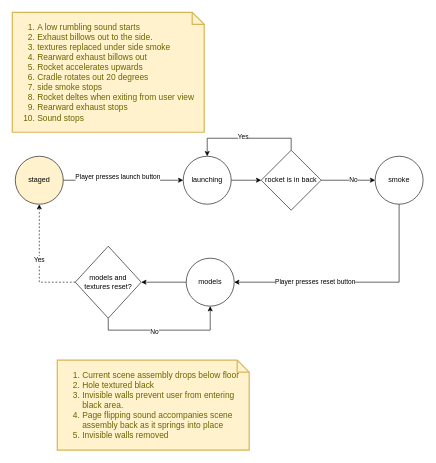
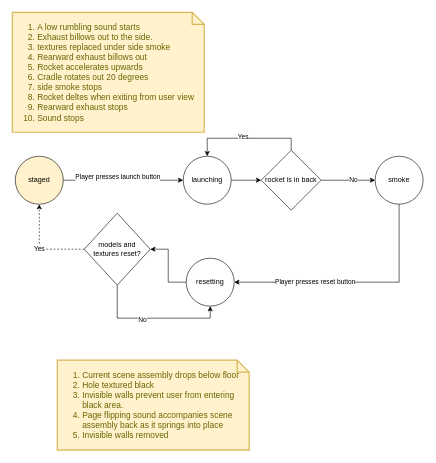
- <mxCell id="21" value="models and textures reset?" style="rhombus;whiteSpace=wrap;html=1;" parent="1" vertex="1"><mxGeometry x="125" y="410" width="110" height="120" as="geometry" /></mxCell>
+ <mxCell id="21" value="models and textures reset?" style="rhombus;whiteSpace=wrap;html=1;" parent="1" vertex="1"><mxGeometry x="140" y="355" width="110" height="120" as="geometry" /></mxCell>
- <mxCell id="11" value="models" style="ellipse;whiteSpace=wrap;html=1;aspect=fixed;" parent="1" vertex="1"><mxGeometry x="310" y="430" width="80" height="80" as="geometry" /></mxCell>
+ <mxCell id="11" value="resetting" style="ellipse;whiteSpace=wrap;html=1;aspect=fixed;" parent="1" vertex="1"><mxGeometry x="310" y="430" width="80" height="80" as="geometry" /></mxCell>
